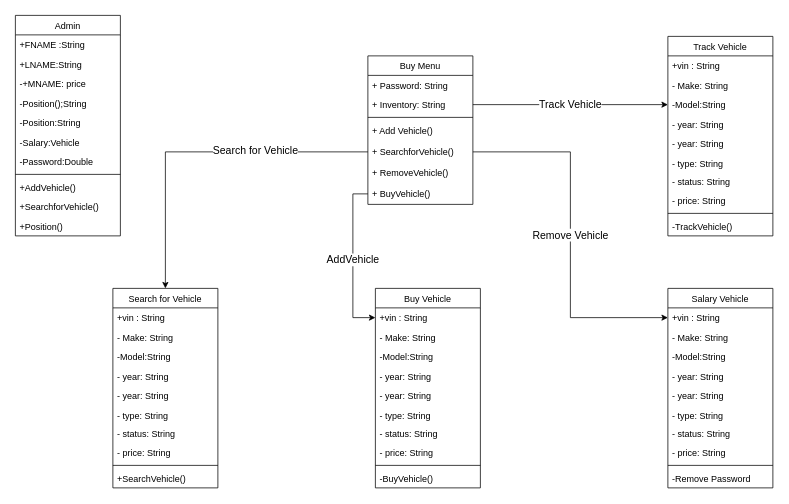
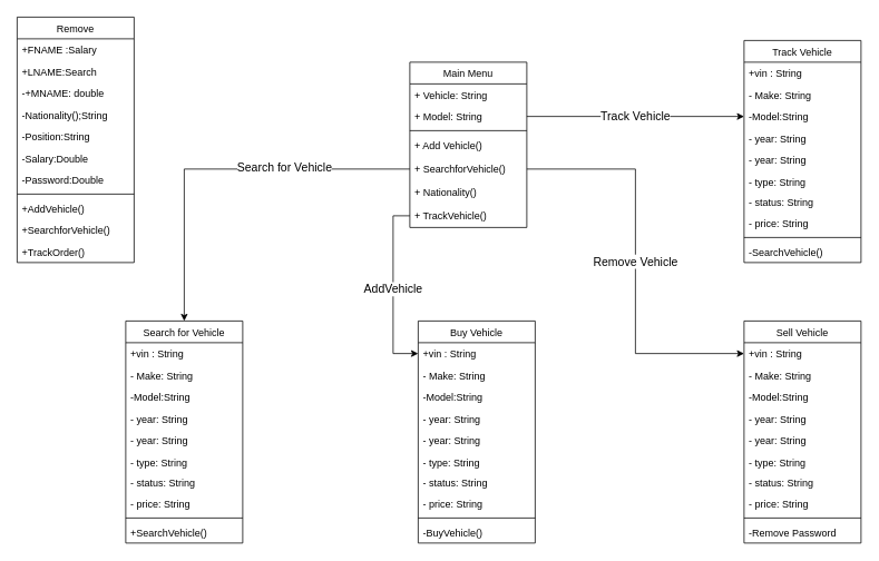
- <mxCell id="2" value="Admin" style="swimlane;fontStyle=0;childLayout=stackLayout;horizontal=1;startSize=26;fillColor=none;horizontalStack=0;resizeParent=1;resizeParentMax=0;resizeLast=0;collapsible=1;marginBottom=0;" parent="1" vertex="1"><mxGeometry x="20" y="20" width="140" height="294" as="geometry" /></mxCell>
+ <mxCell id="2" value="Remove" style="swimlane;fontStyle=0;childLayout=stackLayout;horizontal=1;startSize=26;fillColor=none;horizontalStack=0;resizeParent=1;resizeParentMax=0;resizeLast=0;collapsible=1;marginBottom=0;" parent="1" vertex="1"><mxGeometry x="20" y="20" width="140" height="294" as="geometry" /></mxCell>
- <mxCell id="3" value="+FNAME :String" style="text;strokeColor=none;fillColor=none;align=left;verticalAlign=top;spacingLeft=4;spacingRight=4;overflow=hidden;rotatable=0;points=[[0,0.5],[1,0.5]];portConstraint=eastwest;" parent="2" vertex="1"><mxGeometry y="26" width="140" height="26" as="geometry" /></mxCell>
+ <mxCell id="3" value="+FNAME :Salary" style="text;strokeColor=none;fillColor=none;align=left;verticalAlign=top;spacingLeft=4;spacingRight=4;overflow=hidden;rotatable=0;points=[[0,0.5],[1,0.5]];portConstraint=eastwest;" parent="2" vertex="1"><mxGeometry y="26" width="140" height="26" as="geometry" /></mxCell>
- <mxCell id="4" value="+LNAME:String" style="text;strokeColor=none;fillColor=none;align=left;verticalAlign=top;spacingLeft=4;spacingRight=4;overflow=hidden;rotatable=0;points=[[0,0.5],[1,0.5]];portConstraint=eastwest;" parent="2" vertex="1"><mxGeometry y="52" width="140" height="26" as="geometry" /></mxCell>
+ <mxCell id="4" value="+LNAME:Search" style="text;strokeColor=none;fillColor=none;align=left;verticalAlign=top;spacingLeft=4;spacingRight=4;overflow=hidden;rotatable=0;points=[[0,0.5],[1,0.5]];portConstraint=eastwest;" parent="2" vertex="1"><mxGeometry y="52" width="140" height="26" as="geometry" /></mxCell>
- <mxCell id="14" value="Buy Menu" style="swimlane;fontStyle=0;childLayout=stackLayout;horizontal=1;startSize=26;fillColor=none;horizontalStack=0;resizeParent=1;resizeParentMax=0;resizeLast=0;collapsible=1;marginBottom=0;" parent="1" vertex="1"><mxGeometry x="490" y="74" width="140" height="198" as="geometry" /></mxCell>
+ <mxCell id="14" value="Main Menu" style="swimlane;fontStyle=0;childLayout=stackLayout;horizontal=1;startSize=26;fillColor=none;horizontalStack=0;resizeParent=1;resizeParentMax=0;resizeLast=0;collapsible=1;marginBottom=0;" parent="1" vertex="1"><mxGeometry x="490" y="74" width="140" height="198" as="geometry" /></mxCell>
- <mxCell id="5" value="-+MNAME: price&#10;" style="text;strokeColor=none;fillColor=none;align=left;verticalAlign=top;spacingLeft=4;spacingRight=4;overflow=hidden;rotatable=0;points=[[0,0.5],[1,0.5]];portConstraint=eastwest;" parent="2" vertex="1"><mxGeometry y="78" width="140" height="26" as="geometry" /></mxCell>
+ <mxCell id="5" value="-+MNAME: double&#10;" style="text;strokeColor=none;fillColor=none;align=left;verticalAlign=top;spacingLeft=4;spacingRight=4;overflow=hidden;rotatable=0;points=[[0,0.5],[1,0.5]];portConstraint=eastwest;" parent="2" vertex="1"><mxGeometry y="78" width="140" height="26" as="geometry" /></mxCell>
- <mxCell id="15" value="+ Password: String" style="text;strokeColor=none;fillColor=none;align=left;verticalAlign=top;spacingLeft=4;spacingRight=4;overflow=hidden;rotatable=0;points=[[0,0.5],[1,0.5]];portConstraint=eastwest;" parent="14" vertex="1"><mxGeometry y="26" width="140" height="26" as="geometry" /></mxCell>
+ <mxCell id="15" value="+ Vehicle: String" style="text;strokeColor=none;fillColor=none;align=left;verticalAlign=top;spacingLeft=4;spacingRight=4;overflow=hidden;rotatable=0;points=[[0,0.5],[1,0.5]];portConstraint=eastwest;" parent="14" vertex="1"><mxGeometry y="26" width="140" height="26" as="geometry" /></mxCell>
- <mxCell id="6" value="-Position();String&#10;" style="text;strokeColor=none;fillColor=none;align=left;verticalAlign=top;spacingLeft=4;spacingRight=4;overflow=hidden;rotatable=0;points=[[0,0.5],[1,0.5]];portConstraint=eastwest;" parent="2" vertex="1"><mxGeometry y="104" width="140" height="26" as="geometry" /></mxCell>
+ <mxCell id="6" value="-Nationality();String&#10;" style="text;strokeColor=none;fillColor=none;align=left;verticalAlign=top;spacingLeft=4;spacingRight=4;overflow=hidden;rotatable=0;points=[[0,0.5],[1,0.5]];portConstraint=eastwest;" parent="2" vertex="1"><mxGeometry y="104" width="140" height="26" as="geometry" /></mxCell>
- <mxCell id="16" value="+ Inventory: String" style="text;strokeColor=none;fillColor=none;align=left;verticalAlign=top;spacingLeft=4;spacingRight=4;overflow=hidden;rotatable=0;points=[[0,0.5],[1,0.5]];portConstraint=eastwest;" parent="14" vertex="1"><mxGeometry y="52" width="140" height="26" as="geometry" /></mxCell>
+ <mxCell id="16" value="+ Model: String" style="text;strokeColor=none;fillColor=none;align=left;verticalAlign=top;spacingLeft=4;spacingRight=4;overflow=hidden;rotatable=0;points=[[0,0.5],[1,0.5]];portConstraint=eastwest;" parent="14" vertex="1"><mxGeometry y="52" width="140" height="26" as="geometry" /></mxCell>
- <mxCell id="8" value="-Salary:Vehicle&#10;" style="text;strokeColor=none;fillColor=none;align=left;verticalAlign=top;spacingLeft=4;spacingRight=4;overflow=hidden;rotatable=0;points=[[0,0.5],[1,0.5]];portConstraint=eastwest;" parent="2" vertex="1"><mxGeometry y="156" width="140" height="26" as="geometry" /></mxCell>
+ <mxCell id="8" value="-Salary:Double&#10;" style="text;strokeColor=none;fillColor=none;align=left;verticalAlign=top;spacingLeft=4;spacingRight=4;overflow=hidden;rotatable=0;points=[[0,0.5],[1,0.5]];portConstraint=eastwest;" parent="2" vertex="1"><mxGeometry y="156" width="140" height="26" as="geometry" /></mxCell>
- <mxCell id="20" value="+ RemoveVehicle()" style="text;strokeColor=none;fillColor=none;align=left;verticalAlign=top;spacingLeft=4;spacingRight=4;overflow=hidden;rotatable=0;points=[[0,0.5],[1,0.5]];portConstraint=eastwest;" vertex="1" parent="14"><mxGeometry y="142" width="140" height="28" as="geometry" /></mxCell>
+ <mxCell id="20" value="+ Nationality()" style="text;strokeColor=none;fillColor=none;align=left;verticalAlign=top;spacingLeft=4;spacingRight=4;overflow=hidden;rotatable=0;points=[[0,0.5],[1,0.5]];portConstraint=eastwest;" vertex="1" parent="14"><mxGeometry y="142" width="140" height="28" as="geometry" /></mxCell>
- <mxCell id="21" value="+ BuyVehicle()" style="text;strokeColor=none;fillColor=none;align=left;verticalAlign=top;spacingLeft=4;spacingRight=4;overflow=hidden;rotatable=0;points=[[0,0.5],[1,0.5]];portConstraint=eastwest;" vertex="1" parent="14"><mxGeometry y="170" width="140" height="28" as="geometry" /></mxCell>
+ <mxCell id="21" value="+ TrackVehicle()" style="text;strokeColor=none;fillColor=none;align=left;verticalAlign=top;spacingLeft=4;spacingRight=4;overflow=hidden;rotatable=0;points=[[0,0.5],[1,0.5]];portConstraint=eastwest;" vertex="1" parent="14"><mxGeometry y="170" width="140" height="28" as="geometry" /></mxCell>
- <mxCell id="13" value="+Position()" style="text;strokeColor=none;fillColor=none;align=left;verticalAlign=top;spacingLeft=4;spacingRight=4;overflow=hidden;rotatable=0;points=[[0,0.5],[1,0.5]];portConstraint=eastwest;" vertex="1" parent="2"><mxGeometry y="268" width="140" height="26" as="geometry" /></mxCell>
+ <mxCell id="13" value="+TrackOrder()" style="text;strokeColor=none;fillColor=none;align=left;verticalAlign=top;spacingLeft=4;spacingRight=4;overflow=hidden;rotatable=0;points=[[0,0.5],[1,0.5]];portConstraint=eastwest;" vertex="1" parent="2"><mxGeometry y="268" width="140" height="26" as="geometry" /></mxCell>
- <mxCell id="43" value="-TrackVehicle()" style="text;strokeColor=none;fillColor=none;align=left;verticalAlign=top;spacingLeft=4;spacingRight=4;overflow=hidden;rotatable=0;points=[[0,0.5],[1,0.5]];portConstraint=eastwest;" vertex="1" parent="33"><mxGeometry y="240" width="140" height="26" as="geometry" /></mxCell>
+ <mxCell id="43" value="-SearchVehicle()" style="text;strokeColor=none;fillColor=none;align=left;verticalAlign=top;spacingLeft=4;spacingRight=4;overflow=hidden;rotatable=0;points=[[0,0.5],[1,0.5]];portConstraint=eastwest;" vertex="1" parent="33"><mxGeometry y="240" width="140" height="26" as="geometry" /></mxCell>
- <mxCell id="44" value="Salary Vehicle" style="swimlane;fontStyle=0;childLayout=stackLayout;horizontal=1;startSize=26;fillColor=none;horizontalStack=0;resizeParent=1;resizeParentMax=0;resizeLast=0;collapsible=1;marginBottom=0;" vertex="1" parent="1"><mxGeometry x="890" y="384" width="140" height="266" as="geometry" /></mxCell>
+ <mxCell id="44" value="Sell Vehicle" style="swimlane;fontStyle=0;childLayout=stackLayout;horizontal=1;startSize=26;fillColor=none;horizontalStack=0;resizeParent=1;resizeParentMax=0;resizeLast=0;collapsible=1;marginBottom=0;" vertex="1" parent="1"><mxGeometry x="890" y="384" width="140" height="266" as="geometry" /></mxCell>
